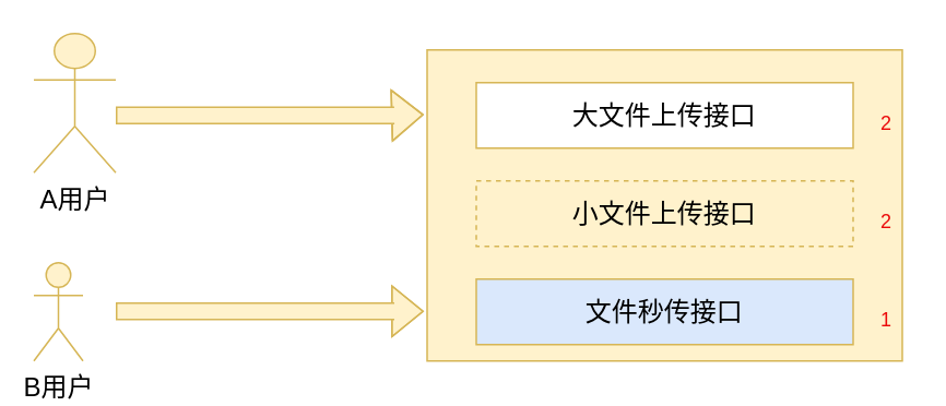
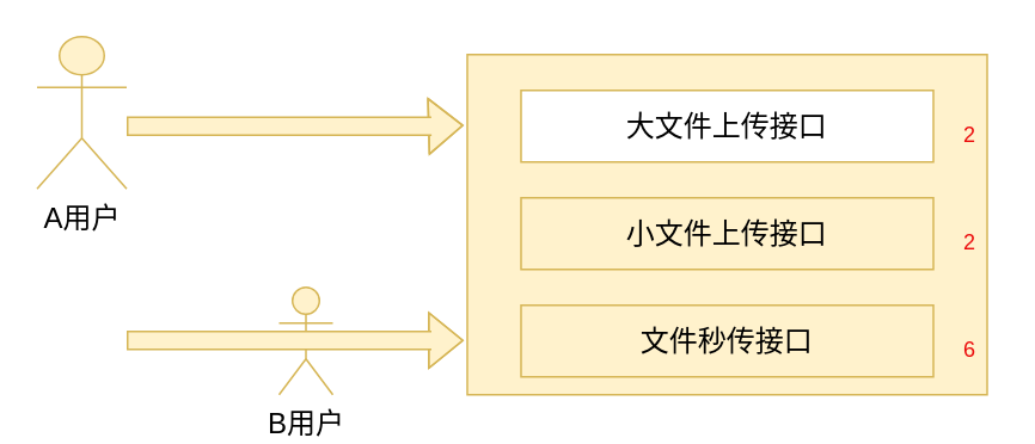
- <mxCell id="6" value="&lt;font style=&quot;vertical-align: inherit;&quot; class=&quot;notranslate fyzs-translate-target fyzs-translate-target-wrapper&quot;&gt;&lt;font style=&quot;vertical-align: inherit;&quot; class=&quot;notranslate fyzs-translate-target fyzs-translate-target-box&quot;&gt;&lt;font style=&quot;vertical-align: inherit;&quot; title=&quot;d&quot; class=&quot;notranslate fyzs-translate-target fyzs-translate-target-text&quot;&gt;小文件上传接口&lt;/font&gt;&lt;/font&gt;&lt;/font&gt;" style="rounded=0;whiteSpace=wrap;html=1;fillColor=#fff2cc;strokeColor=#d6b656;fontSize=16;dashed=1;" vertex="1" parent="1"><mxGeometry x="290" y="110" width="230" height="40" as="geometry" /></mxCell>
+ <mxCell id="6" value="&lt;font style=&quot;vertical-align: inherit;&quot; class=&quot;notranslate fyzs-translate-target fyzs-translate-target-wrapper&quot;&gt;&lt;font style=&quot;vertical-align: inherit;&quot; class=&quot;notranslate fyzs-translate-target fyzs-translate-target-box&quot;&gt;&lt;font style=&quot;vertical-align: inherit;&quot; title=&quot;d&quot; class=&quot;notranslate fyzs-translate-target fyzs-translate-target-text&quot;&gt;小文件上传接口&lt;/font&gt;&lt;/font&gt;&lt;/font&gt;" style="rounded=0;whiteSpace=wrap;html=1;fillColor=#fff2cc;strokeColor=#d6b656;fontSize=16;" vertex="1" parent="1"><mxGeometry x="290" y="110" width="230" height="40" as="geometry" /></mxCell>
- <mxCell id="3" value="&lt;font style=&quot;vertical-align: inherit;&quot; class=&quot;notranslate fyzs-translate-target fyzs-translate-target-wrapper&quot;&gt;&lt;font style=&quot;vertical-align: inherit;&quot; class=&quot;notranslate fyzs-translate-target fyzs-translate-target-box&quot;&gt;&lt;font style=&quot;vertical-align: inherit;&quot; title=&quot;B&quot; class=&quot;notranslate fyzs-translate-target fyzs-translate-target-text&quot;&gt;B用户&lt;/font&gt;&lt;/font&gt;&lt;/font&gt;" style="shape=umlActor;verticalLabelPosition=bottom;verticalAlign=top;html=1;outlineConnect=0;fillColor=#fff2cc;strokeColor=#d6b656;fontSize=16;" vertex="1" parent="1"><mxGeometry x="20" y="160" width="30" height="60" as="geometry" /></mxCell>
+ <mxCell id="3" value="&lt;font style=&quot;vertical-align: inherit;&quot; class=&quot;notranslate fyzs-translate-target fyzs-translate-target-wrapper&quot;&gt;&lt;font style=&quot;vertical-align: inherit;&quot; class=&quot;notranslate fyzs-translate-target fyzs-translate-target-box&quot;&gt;&lt;font style=&quot;vertical-align: inherit;&quot; title=&quot;B&quot; class=&quot;notranslate fyzs-translate-target fyzs-translate-target-text&quot;&gt;B用户&lt;/font&gt;&lt;/font&gt;&lt;/font&gt;" style="shape=umlActor;verticalLabelPosition=bottom;verticalAlign=top;html=1;outlineConnect=0;fillColor=#fff2cc;strokeColor=#d6b656;fontSize=16;" vertex="1" parent="1"><mxGeometry x="155" y="160" width="30" height="60" as="geometry" /></mxCell>
- <mxCell id="7" value="&lt;font style=&quot;vertical-align: inherit;&quot; class=&quot;notranslate fyzs-translate-target fyzs-translate-target-wrapper&quot;&gt;&lt;font style=&quot;vertical-align: inherit;&quot; class=&quot;notranslate fyzs-translate-target fyzs-translate-target-box&quot;&gt;&lt;font style=&quot;vertical-align: inherit;&quot; title=&quot;d&quot; class=&quot;notranslate fyzs-translate-target fyzs-translate-target-text&quot;&gt;文件秒传接口&lt;/font&gt;&lt;/font&gt;&lt;/font&gt;" style="rounded=0;whiteSpace=wrap;html=1;fillColor=#dae8fc;strokeColor=#d6b656;fontSize=16;" vertex="1" parent="1"><mxGeometry x="290" y="170" width="230" height="40" as="geometry" /></mxCell>
+ <mxCell id="7" value="&lt;font style=&quot;vertical-align: inherit;&quot; class=&quot;notranslate fyzs-translate-target fyzs-translate-target-wrapper&quot;&gt;&lt;font style=&quot;vertical-align: inherit;&quot; class=&quot;notranslate fyzs-translate-target fyzs-translate-target-box&quot;&gt;&lt;font style=&quot;vertical-align: inherit;&quot; title=&quot;d&quot; class=&quot;notranslate fyzs-translate-target fyzs-translate-target-text&quot;&gt;文件秒传接口&lt;/font&gt;&lt;/font&gt;&lt;/font&gt;" style="rounded=0;whiteSpace=wrap;html=1;fillColor=#fff2cc;strokeColor=#d6b656;fontSize=16;" vertex="1" parent="1"><mxGeometry x="290" y="170" width="230" height="40" as="geometry" /></mxCell>
- <mxCell id="10" value="&lt;font class=&quot;notranslate fyzs-translate-target fyzs-translate-target-wrapper&quot; style=&quot;vertical-align: inherit;&quot;&gt;&lt;font class=&quot;notranslate fyzs-translate-target fyzs-translate-target-box&quot; style=&quot;vertical-align: inherit;&quot;&gt;&lt;font class=&quot;notranslate fyzs-translate-target fyzs-translate-target-text&quot; title=&quot;Text&quot; style=&quot;vertical-align: inherit;&quot;&gt;1&lt;/font&gt;&lt;/font&gt;&lt;/font&gt;" style="text;html=1;align=center;verticalAlign=middle;resizable=0;points=[];autosize=1;strokeColor=none;fillColor=none;fontColor=light-dark(#eb0a0a, #ededed);" vertex="1" parent="1"><mxGeometry x="525" y="180" width="30" height="30" as="geometry" /></mxCell>
+ <mxCell id="10" value="&lt;font class=&quot;notranslate fyzs-translate-target fyzs-translate-target-wrapper&quot; style=&quot;vertical-align: inherit;&quot;&gt;&lt;font class=&quot;notranslate fyzs-translate-target fyzs-translate-target-box&quot; style=&quot;vertical-align: inherit;&quot;&gt;&lt;font class=&quot;notranslate fyzs-translate-target fyzs-translate-target-text&quot; title=&quot;Text&quot; style=&quot;vertical-align: inherit;&quot;&gt;6&lt;/font&gt;&lt;/font&gt;&lt;/font&gt;" style="text;html=1;align=center;verticalAlign=middle;resizable=0;points=[];autosize=1;strokeColor=none;fillColor=none;fontColor=light-dark(#eb0a0a, #ededed);" vertex="1" parent="1"><mxGeometry x="525" y="180" width="30" height="30" as="geometry" /></mxCell>
